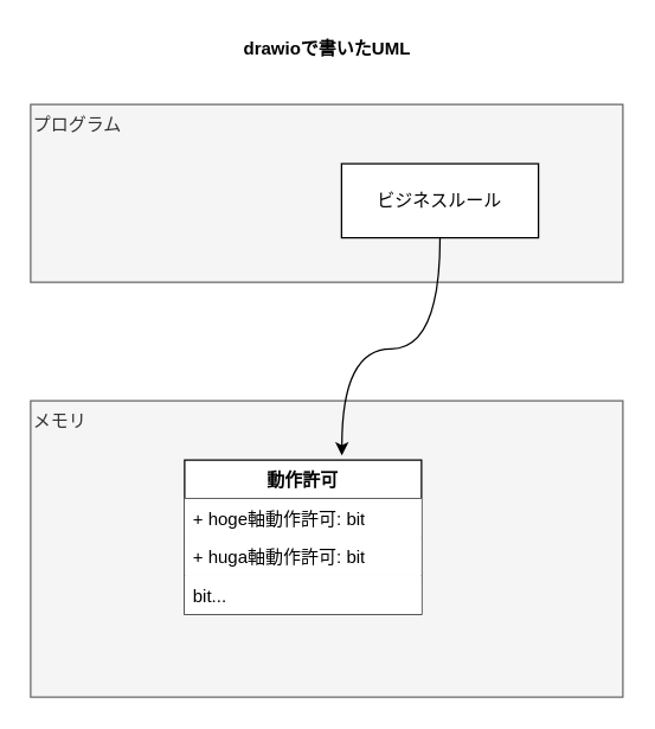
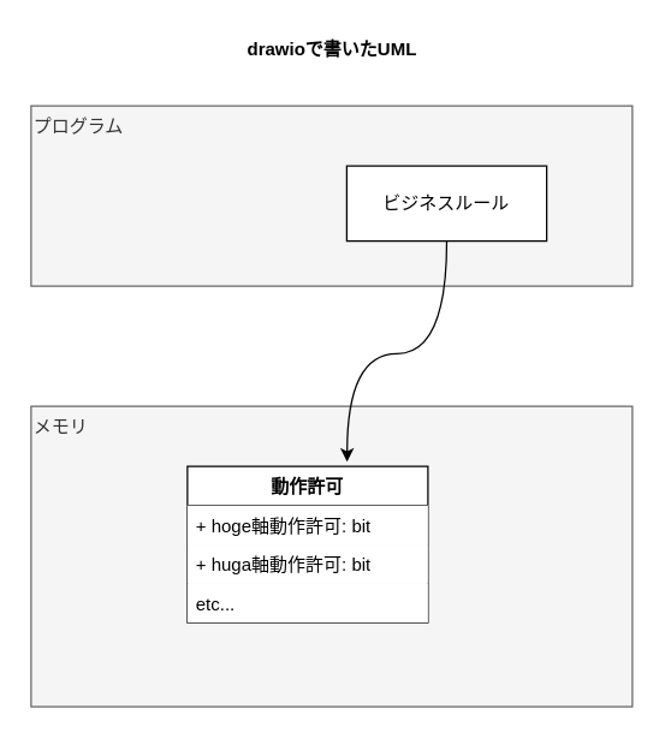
- <mxCell id="8" value="bit..." style="text;align=left;verticalAlign=top;spacingLeft=4;spacingRight=4;overflow=hidden;rotatable=0;points=[[0,0.5],[1,0.5]];portConstraint=eastwest;whiteSpace=wrap;html=1;fillColor=default;" vertex="1" parent="5"><mxGeometry y="78" width="160" height="26" as="geometry" /></mxCell>
+ <mxCell id="8" value="etc..." style="text;align=left;verticalAlign=top;spacingLeft=4;spacingRight=4;overflow=hidden;rotatable=0;points=[[0,0.5],[1,0.5]];portConstraint=eastwest;whiteSpace=wrap;html=1;fillColor=default;" vertex="1" parent="5"><mxGeometry y="78" width="160" height="26" as="geometry" /></mxCell>
